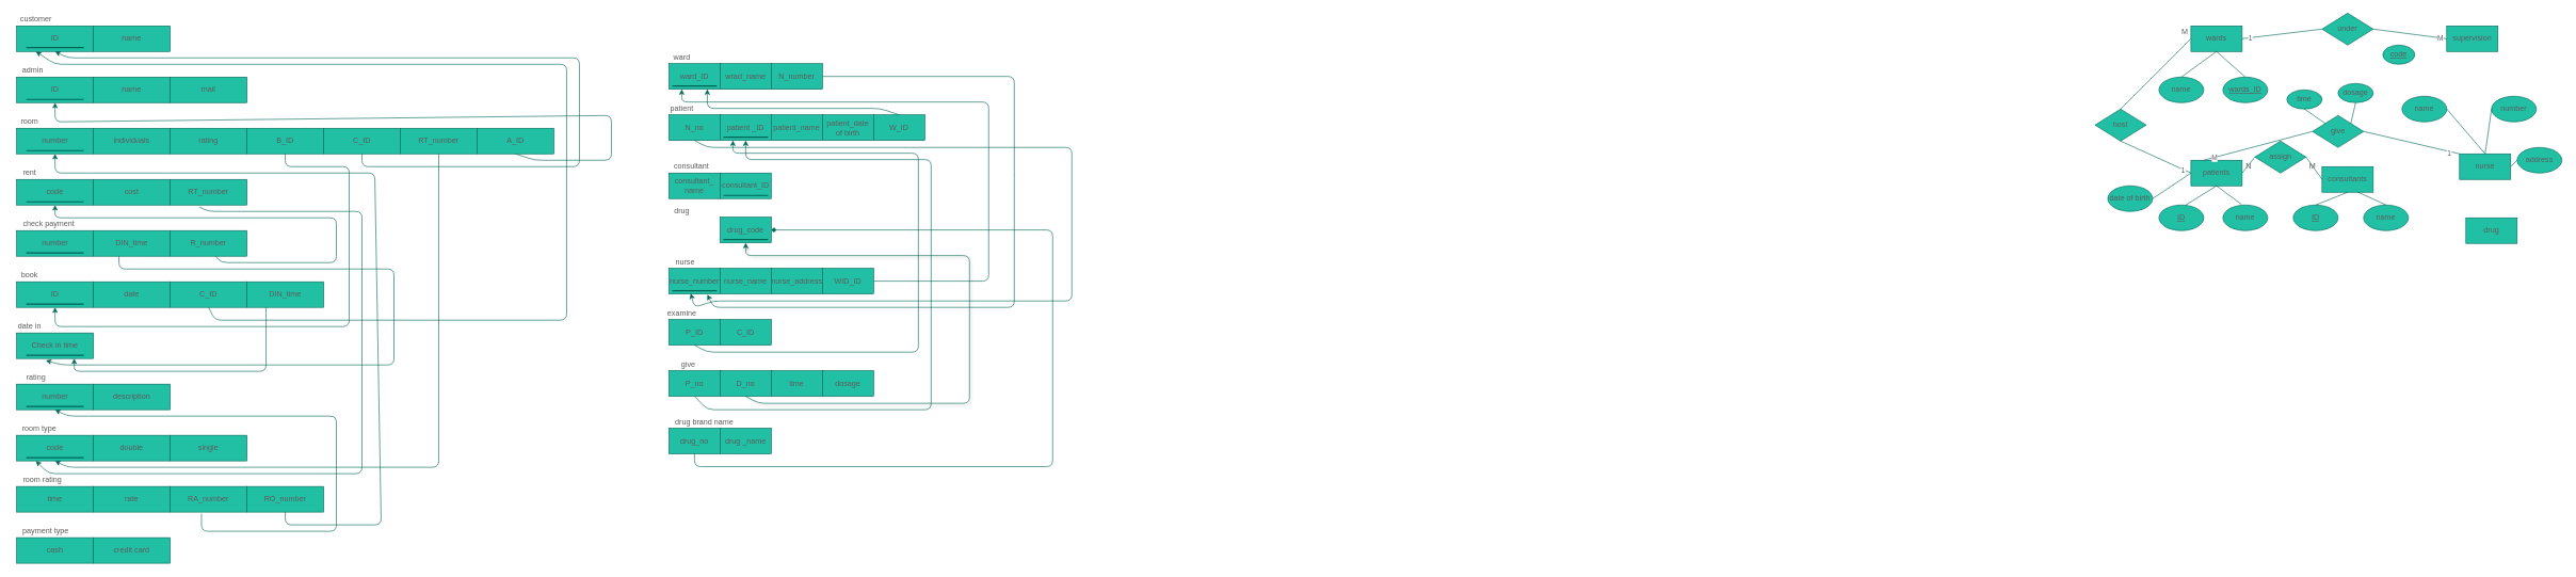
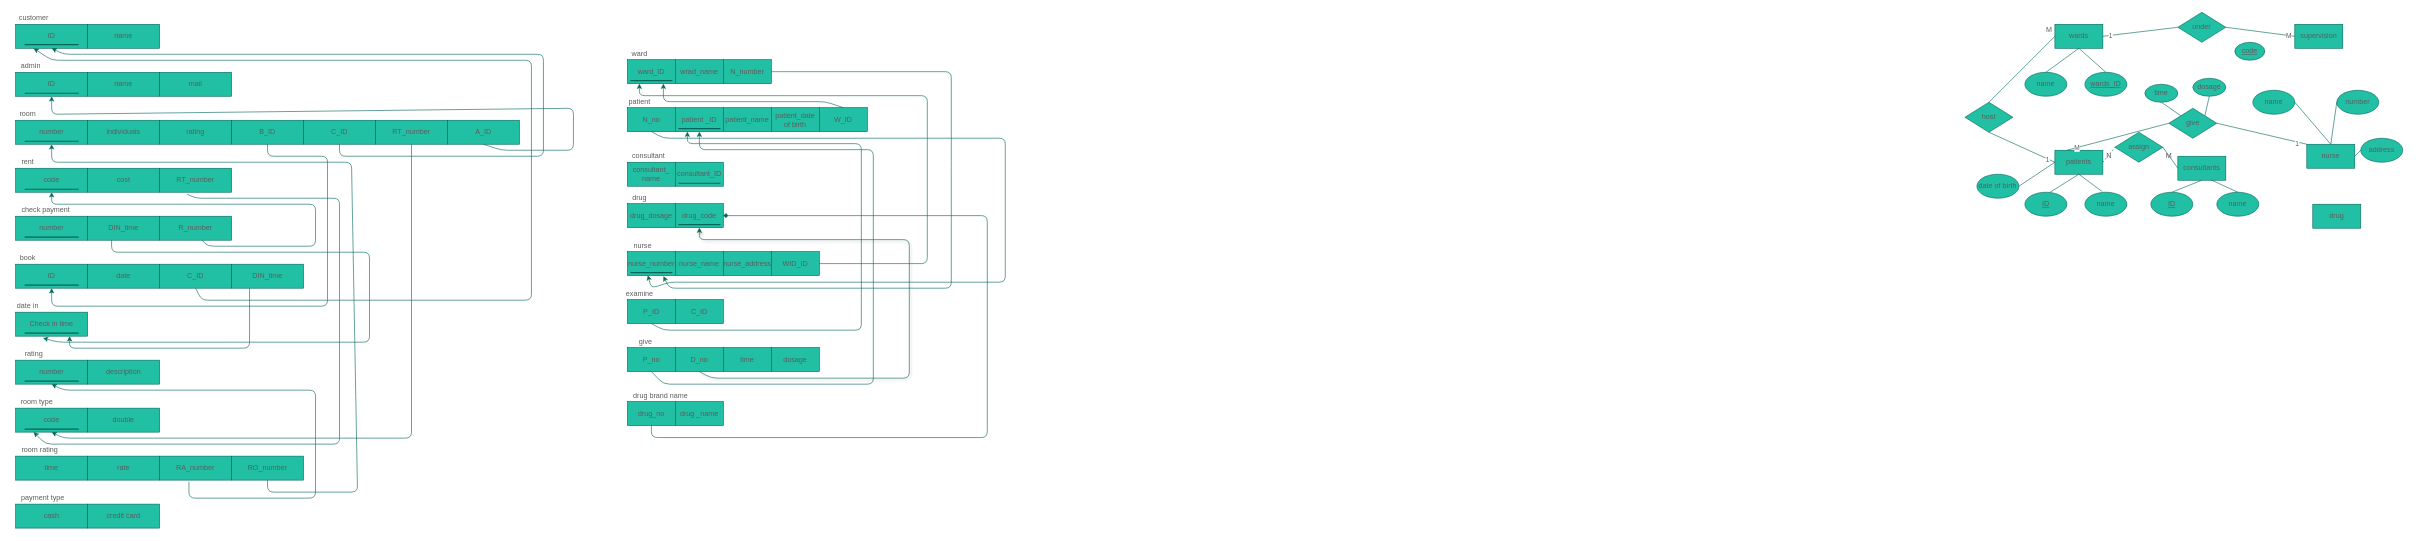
- <mxCell id="20" value="" style="endArrow=none;html=1;rounded=0;exitX=1;exitY=0.5;exitDx=0;exitDy=0;entryX=0;entryY=0.5;entryDx=0;entryDy=0;strokeColor=#006658;fontColor=#5C5C5C;" parent="1" source="5" target="15" edge="1"><mxGeometry relative="1" as="geometry"><mxPoint x="3495" y="200" as="sourcePoint" /><mxPoint x="3655" y="200" as="targetPoint" /></mxGeometry></mxCell>
+ <mxCell id="20" value="" style="endArrow=none;html=1;rounded=0;exitX=1;exitY=0.5;exitDx=0;exitDy=0;entryX=0;entryY=0.5;entryDx=0;entryDy=0;strokeColor=#006658;fontColor=#5C5C5C;dashed=1;" parent="1" source="5" target="15" edge="1"><mxGeometry relative="1" as="geometry"><mxPoint x="3495" y="200" as="sourcePoint" /><mxPoint x="3655" y="200" as="targetPoint" /></mxGeometry></mxCell>
+ <mxCell id="62" value="drug_dosage" style="rounded=0;whiteSpace=wrap;html=1;fillColor=#21C0A5;strokeColor=#006658;fontColor=#5C5C5C;" parent="1" vertex="1"><mxGeometry x="1045" y="339" width="80" height="40" as="geometry" /></mxCell>
- <mxCell id="117" value="single" style="rounded=0;whiteSpace=wrap;html=1;fillColor=#21C0A5;strokeColor=#006658;fontColor=#5C5C5C;" vertex="1" parent="1"><mxGeometry x="265" y="680" width="120" height="40" as="geometry" /></mxCell>
